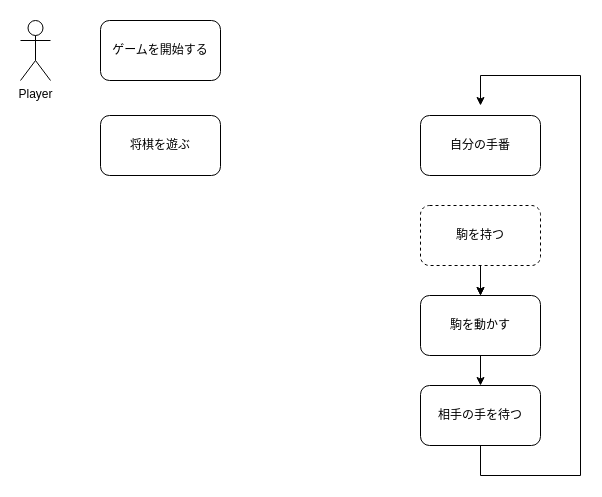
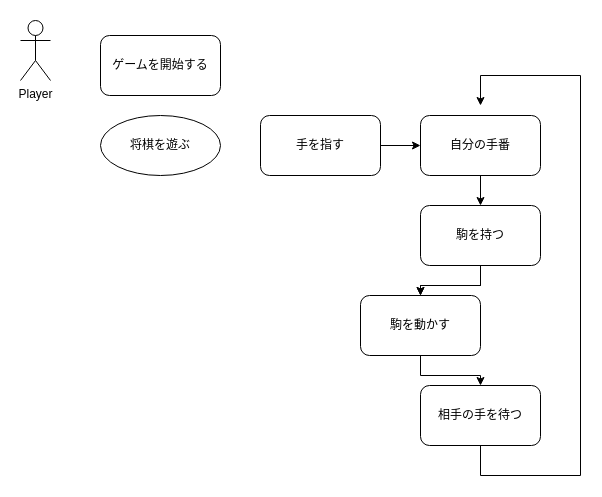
- <mxCell id="3" value="ゲームを開始する" style="rounded=1;whiteSpace=wrap;html=1;" vertex="1" parent="1"><mxGeometry x="100" y="20" width="120" height="60" as="geometry" /></mxCell>
+ <mxCell id="3" value="ゲームを開始する" style="rounded=1;whiteSpace=wrap;html=1;" vertex="1" parent="1"><mxGeometry x="100" y="35" width="120" height="60" as="geometry" /></mxCell>
- <mxCell id="4" value="将棋を遊ぶ" style="rounded=1;whiteSpace=wrap;html=1;" vertex="1" parent="1"><mxGeometry x="100" y="115" width="120" height="60" as="geometry" /></mxCell>
+ <mxCell id="4" value="将棋を遊ぶ" style="ellipse;whiteSpace=wrap;html=1;" vertex="1" parent="1"><mxGeometry x="100" y="115" width="120" height="60" as="geometry" /></mxCell>
+ <mxCell id="9" value="手を指す" style="rounded=1;whiteSpace=wrap;html=1;" vertex="1" parent="1"><mxGeometry x="260" y="115" width="120" height="60" as="geometry" /></mxCell>
+ <mxCell id="8" value="" style="edgeStyle=orthogonalEdgeStyle;rounded=0;orthogonalLoop=1;jettySize=auto;html=1;" edge="1" parent="1" source="9" target="15"><mxGeometry relative="1" as="geometry" /></mxCell>
+ <mxCell id="14" value="" style="edgeStyle=orthogonalEdgeStyle;rounded=0;orthogonalLoop=1;jettySize=auto;html=1;" edge="1" parent="1" source="15" target="7"><mxGeometry relative="1" as="geometry" /></mxCell>
- <mxCell id="7" value="駒を持つ" style="rounded=1;whiteSpace=wrap;html=1;dashed=1;" vertex="1" parent="1"><mxGeometry x="420" y="205" width="120" height="60" as="geometry" /></mxCell>
+ <mxCell id="7" value="駒を持つ" style="rounded=1;whiteSpace=wrap;html=1;" vertex="1" parent="1"><mxGeometry x="420" y="205" width="120" height="60" as="geometry" /></mxCell>
- <mxCell id="11" value="駒を動かす" style="rounded=1;whiteSpace=wrap;html=1;" vertex="1" parent="1"><mxGeometry x="420" y="295" width="120" height="60" as="geometry" /></mxCell>
+ <mxCell id="11" value="駒を動かす" style="rounded=1;whiteSpace=wrap;html=1;" vertex="1" parent="1"><mxGeometry x="360" y="295" width="120" height="60" as="geometry" /></mxCell>
